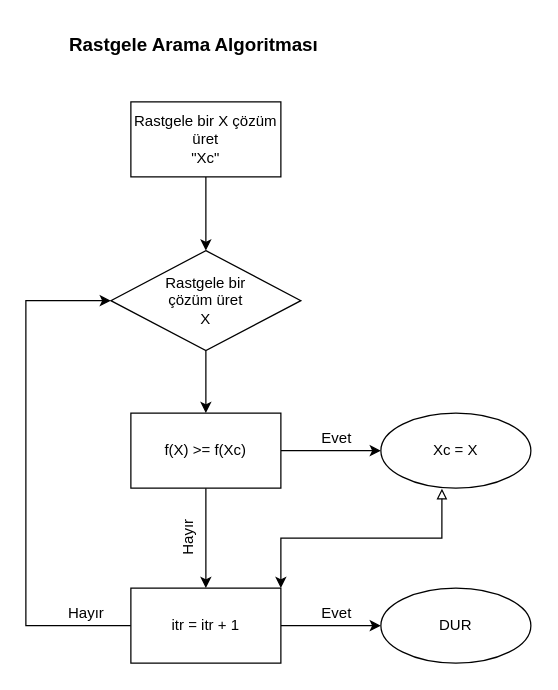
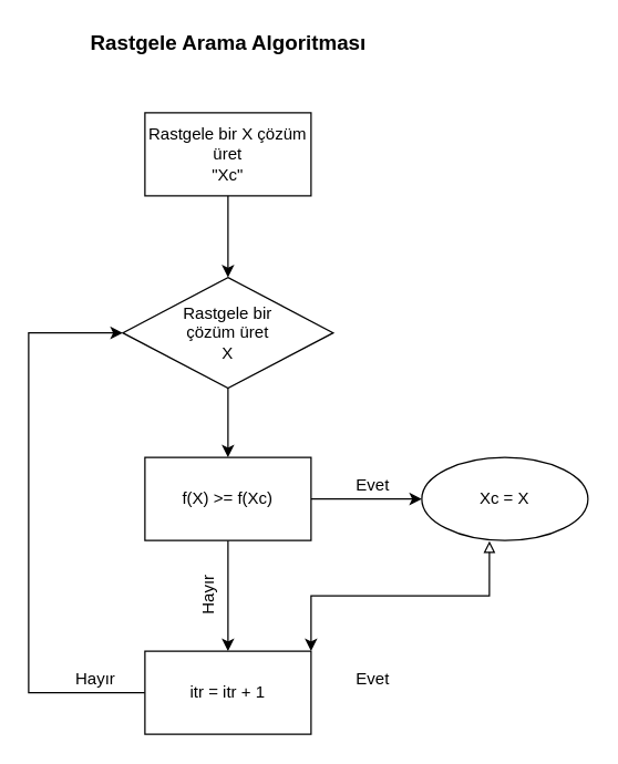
- <mxCell id="19" value="&lt;font style=&quot;font-size: 15px&quot;&gt;&lt;b&gt;Rastgele Arama Algoritması&lt;/b&gt;&lt;/font&gt;" style="text;html=1;align=center;verticalAlign=middle;resizable=0;points=[];autosize=1;strokeColor=none;fillColor=none;" vertex="1" parent="1"><mxGeometry x="49" y="25" width="210" height="20" as="geometry" /></mxCell>
+ <mxCell id="19" value="&lt;font style=&quot;font-size: 15px&quot;&gt;&lt;b&gt;Rastgele Arama Algoritması&lt;/b&gt;&lt;/font&gt;" style="text;html=1;align=center;verticalAlign=middle;resizable=0;points=[];autosize=1;strokeColor=none;fillColor=none;" vertex="1" parent="1"><mxGeometry x="59" y="20" width="210" height="20" as="geometry" /></mxCell>
- <mxCell id="12" value="" style="edgeStyle=orthogonalEdgeStyle;rounded=0;orthogonalLoop=1;jettySize=auto;html=1;endArrow=classic;endFill=1;" edge="1" parent="1" source="14" target="15"><mxGeometry relative="1" as="geometry" /></mxCell>
- <mxCell id="15" value="DUR" style="ellipse;whiteSpace=wrap;html=1;rounded=0;" vertex="1" parent="1"><mxGeometry x="304" y="470" width="120" height="60" as="geometry" /></mxCell>
